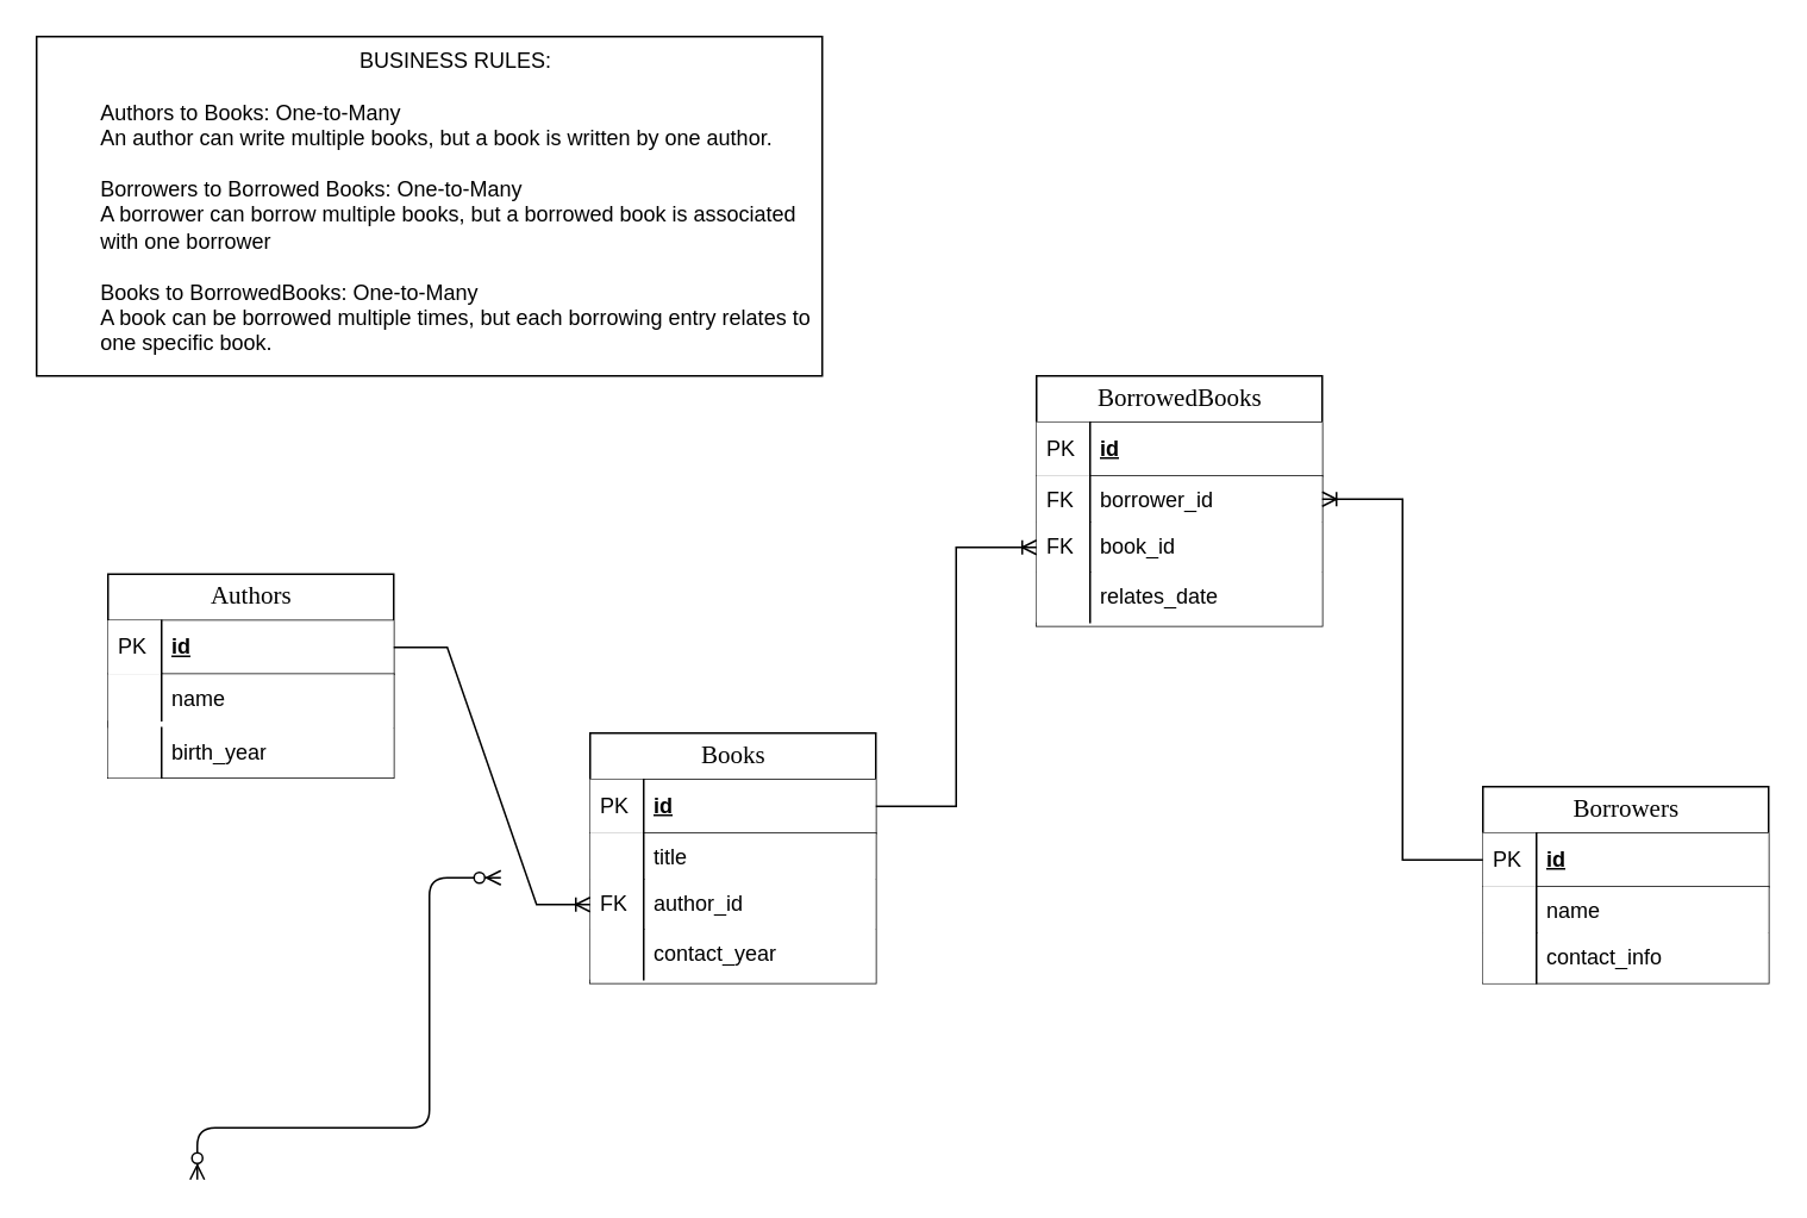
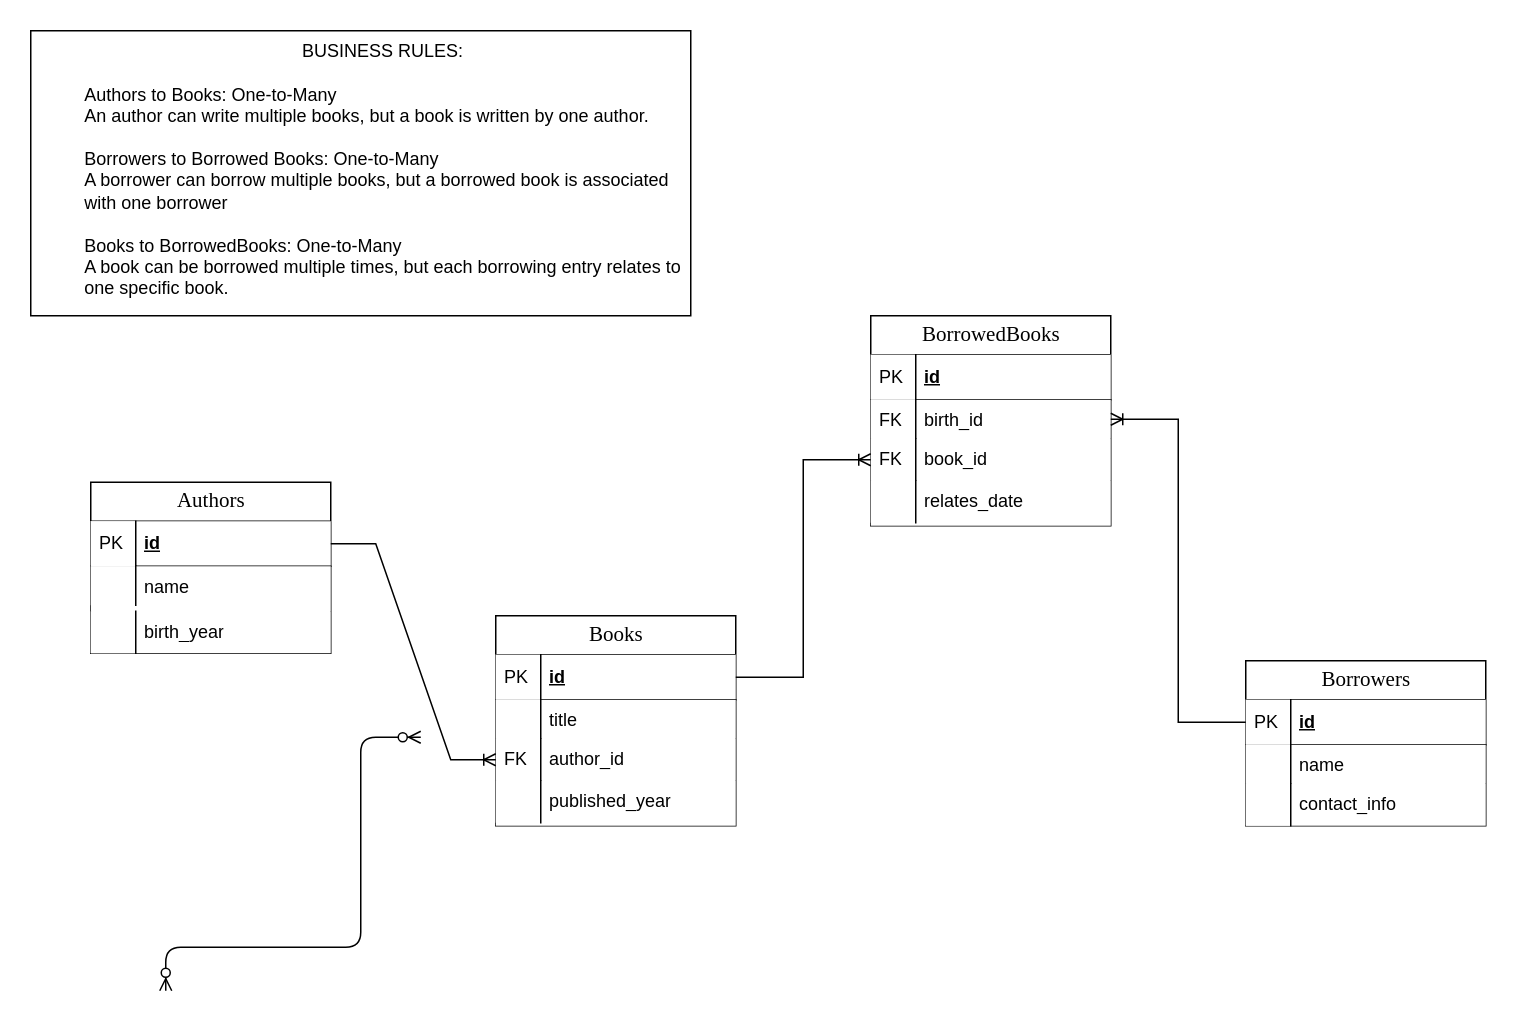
- <mxCell id="24" value="borrower_id" style="shape=partialRectangle;top=0;left=0;right=0;bottom=0;html=1;align=left;verticalAlign=top;spacingLeft=34;spacingRight=4;whiteSpace=wrap;overflow=hidden;rotatable=0;points=[[0,0.5],[1,0.5]];portConstraint=eastwest;dropTarget=0;" vertex="1" parent="21"><mxGeometry y="56" width="160" height="26" as="geometry" /></mxCell>
+ <mxCell id="24" value="birth_id" style="shape=partialRectangle;top=0;left=0;right=0;bottom=0;html=1;align=left;verticalAlign=top;spacingLeft=34;spacingRight=4;whiteSpace=wrap;overflow=hidden;rotatable=0;points=[[0,0.5],[1,0.5]];portConstraint=eastwest;dropTarget=0;" vertex="1" parent="21"><mxGeometry y="56" width="160" height="26" as="geometry" /></mxCell>
- <mxCell id="18" value="contact_year" style="shape=partialRectangle;top=0;left=0;right=0;bottom=0;html=1;align=left;verticalAlign=top;spacingLeft=34;spacingRight=4;whiteSpace=wrap;overflow=hidden;rotatable=0;points=[[0,0.5],[1,0.5]];portConstraint=eastwest;dropTarget=0;" vertex="1" parent="11"><mxGeometry y="110" width="160" height="30" as="geometry" /></mxCell>
+ <mxCell id="18" value="published_year" style="shape=partialRectangle;top=0;left=0;right=0;bottom=0;html=1;align=left;verticalAlign=top;spacingLeft=34;spacingRight=4;whiteSpace=wrap;overflow=hidden;rotatable=0;points=[[0,0.5],[1,0.5]];portConstraint=eastwest;dropTarget=0;" vertex="1" parent="11"><mxGeometry y="110" width="160" height="30" as="geometry" /></mxCell>
